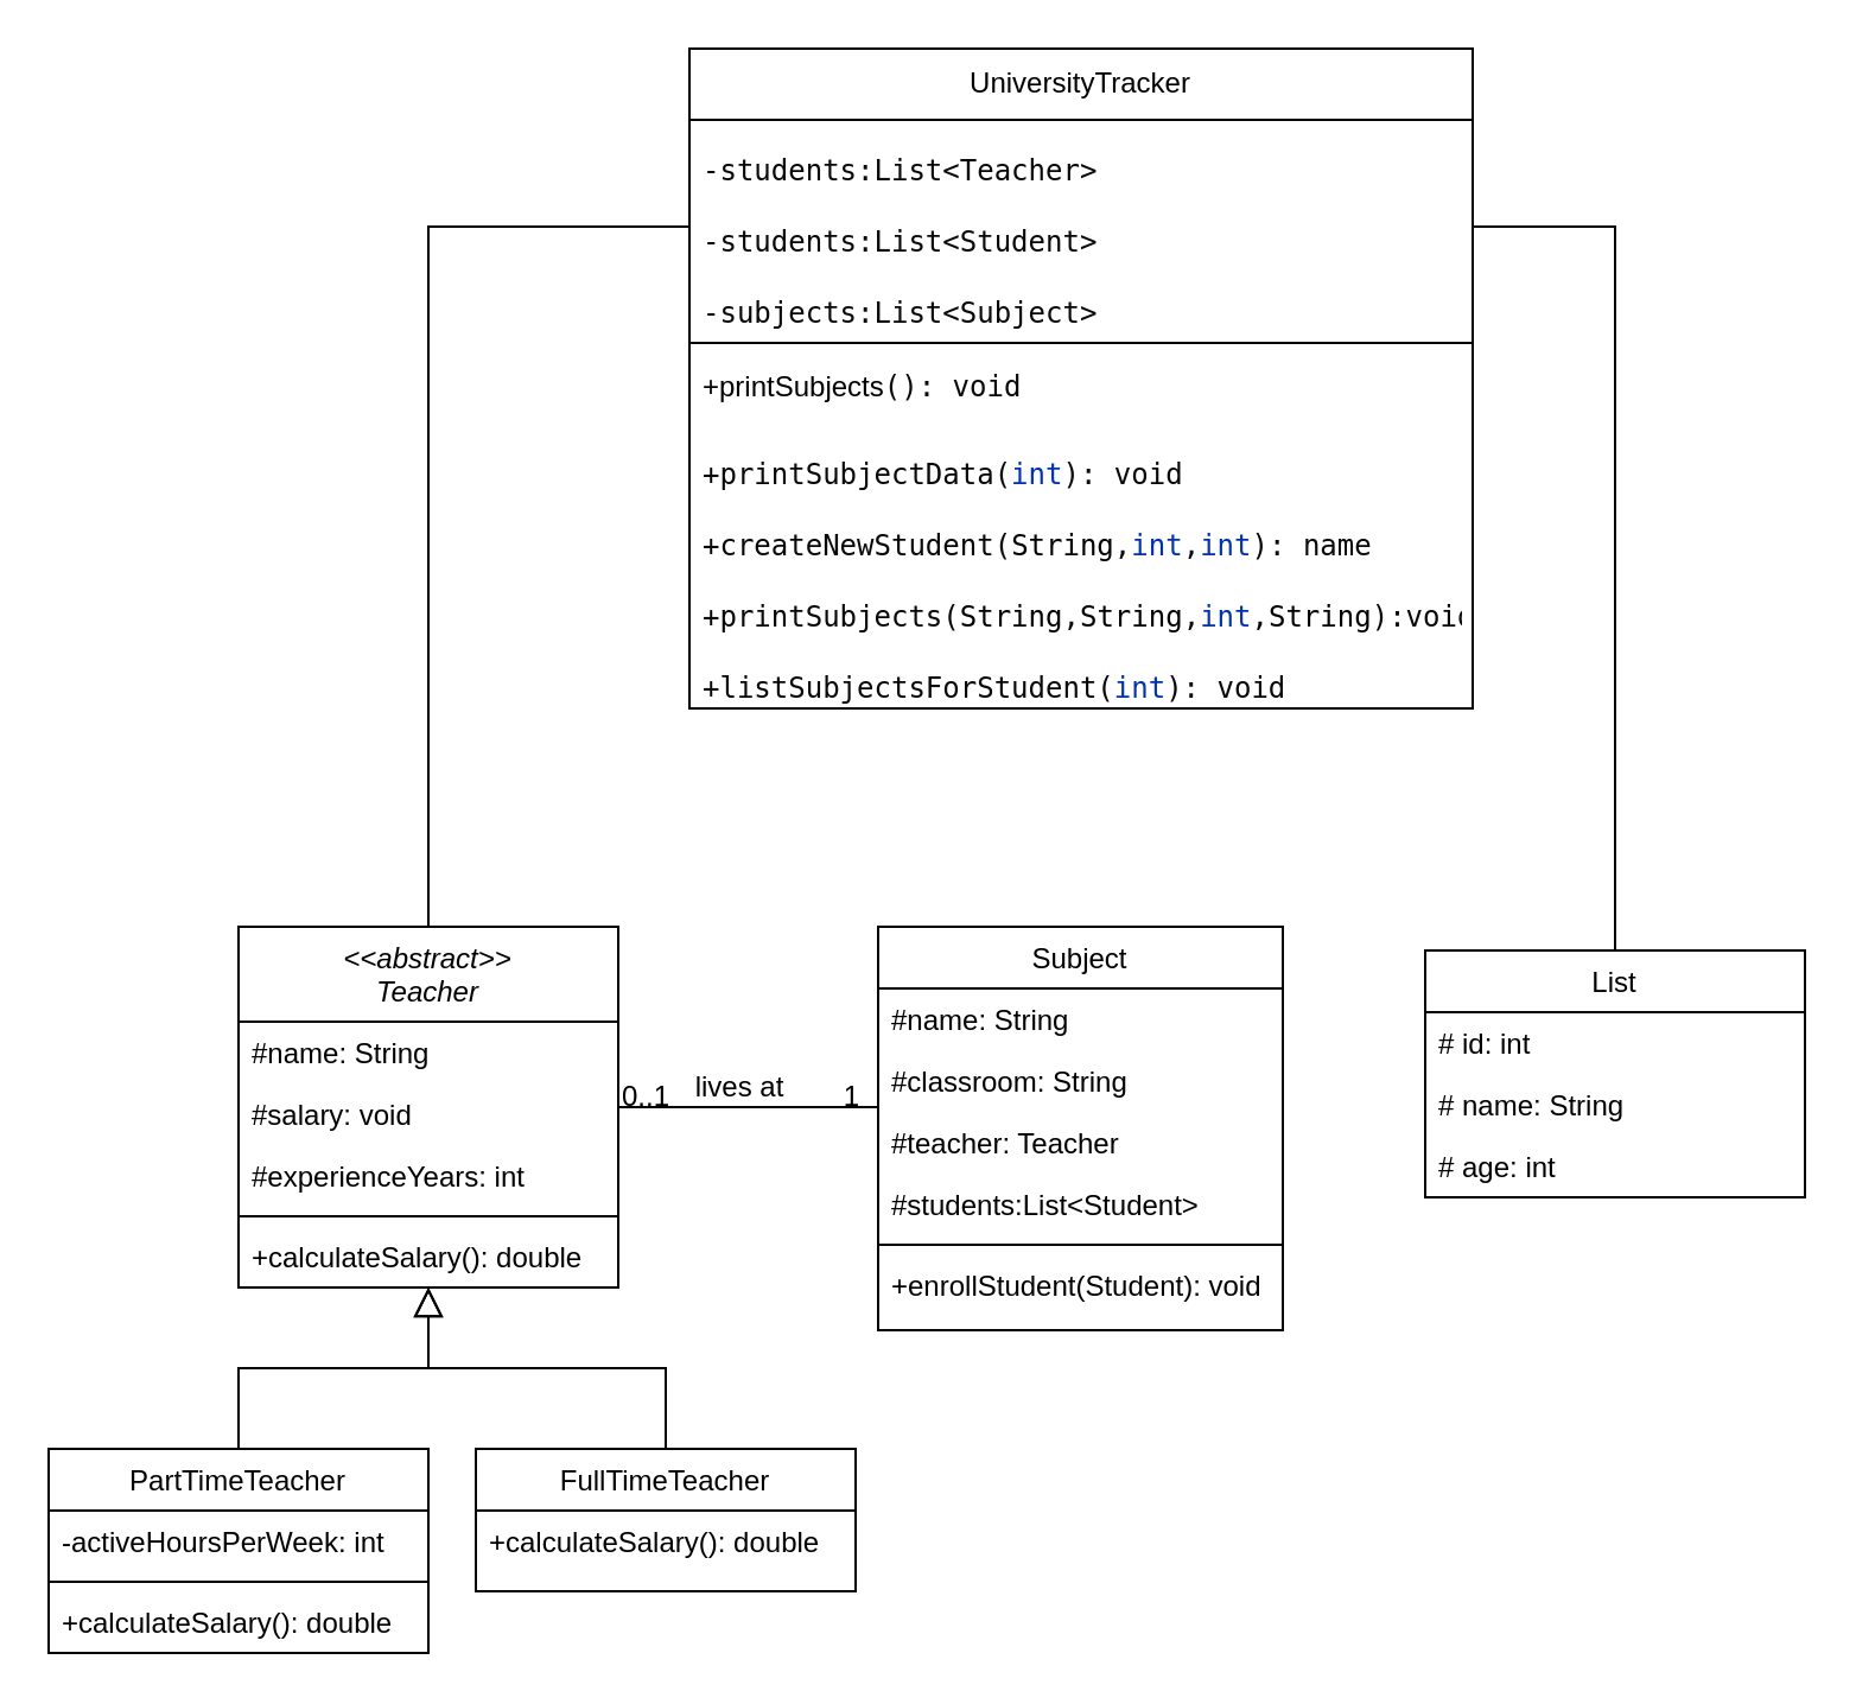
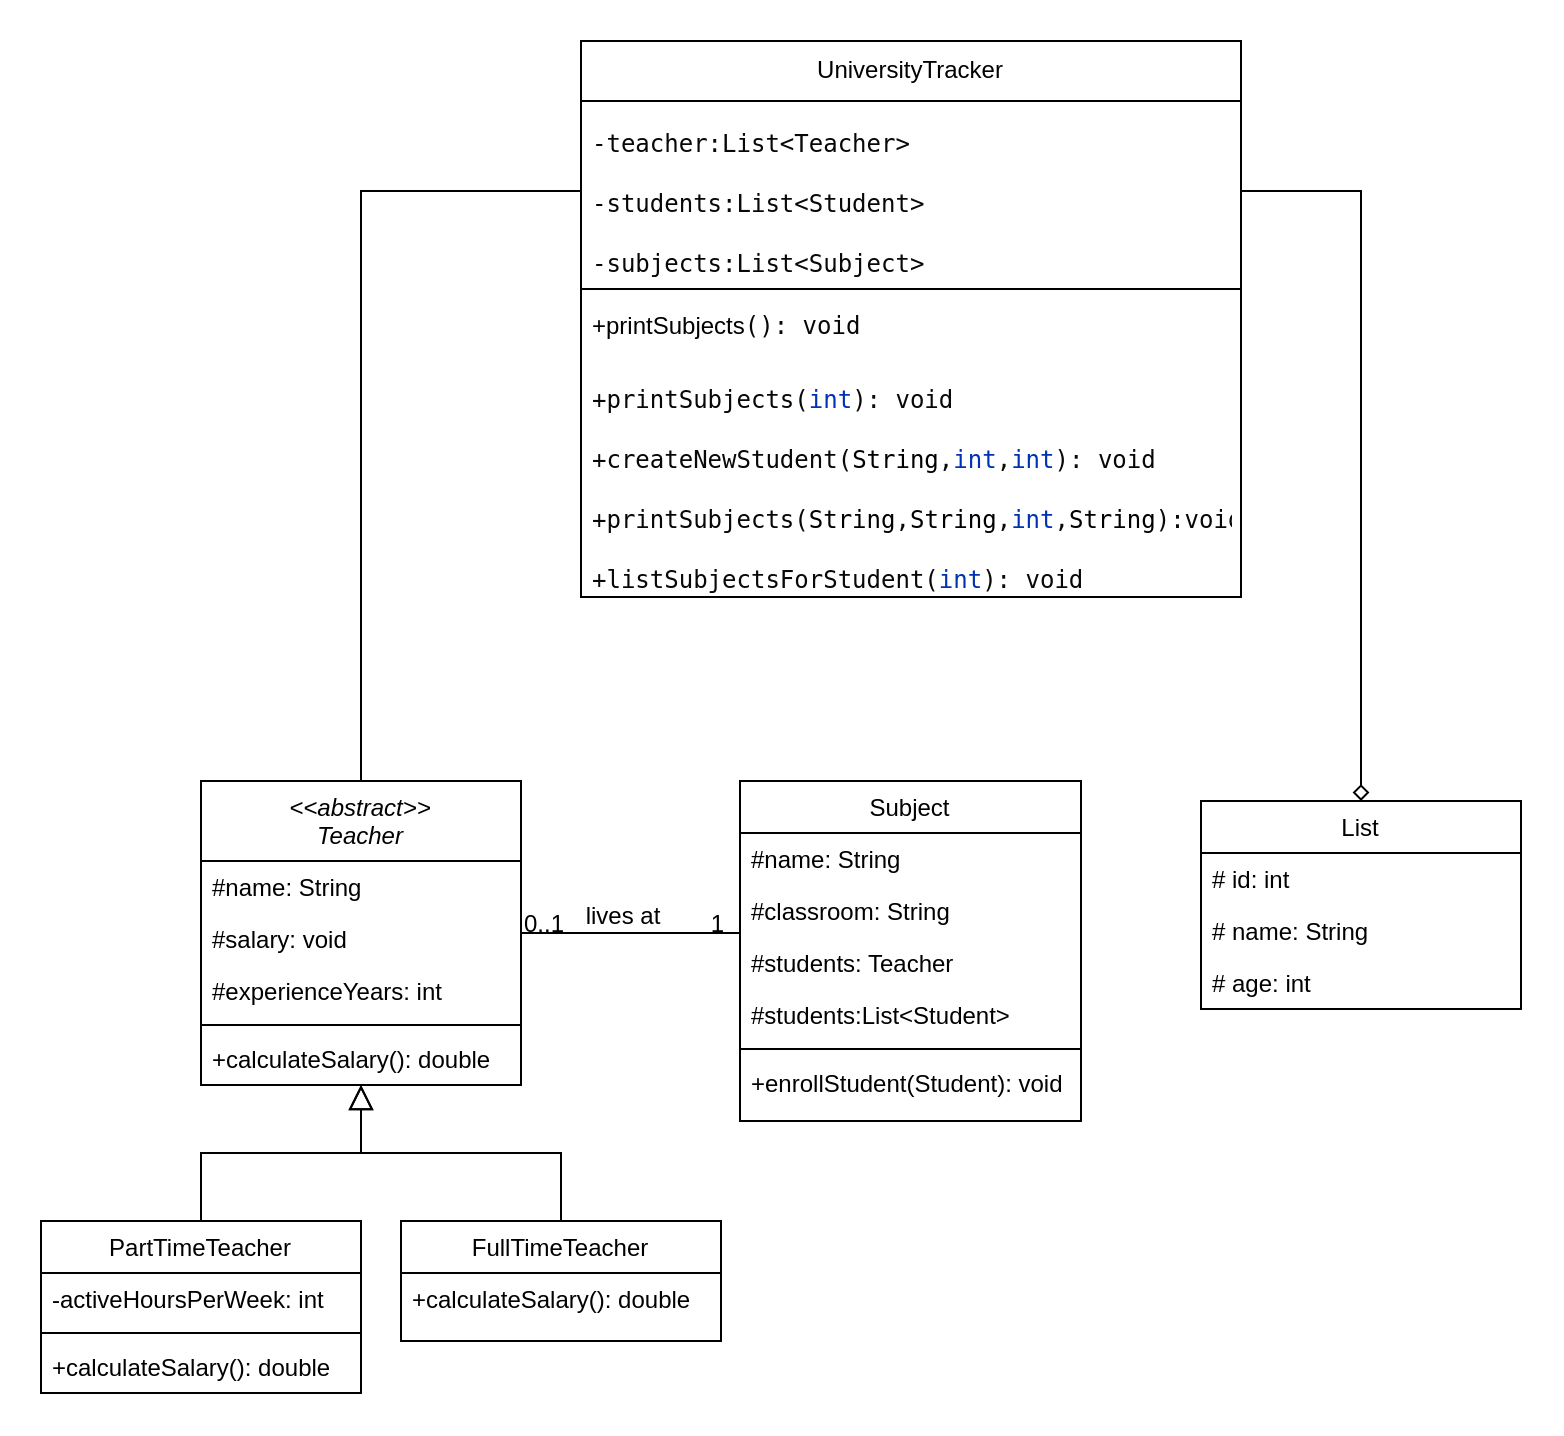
- <mxCell id="29" value="&lt;div style=&quot;background-color: rgb(255, 255, 255);&quot;&gt;&lt;pre style=&quot;font-family: &amp;quot;JetBrains Mono&amp;quot;, monospace;&quot;&gt;&lt;font color=&quot;#080808&quot;&gt;-students:List&amp;lt;Teacher&lt;/font&gt;&lt;span style=&quot;color: rgb(8, 8, 8);&quot;&gt;&amp;gt;&lt;/span&gt;&lt;/pre&gt;&lt;/div&gt;" style="text;strokeColor=none;fillColor=none;align=left;verticalAlign=middle;spacingLeft=4;spacingRight=4;overflow=hidden;points=[[0,0.5],[1,0.5]];portConstraint=eastwest;rotatable=0;whiteSpace=wrap;html=1;" vertex="1" parent="28"><mxGeometry y="30" width="330" height="30" as="geometry" /></mxCell>
+ <mxCell id="29" value="&lt;div style=&quot;background-color: rgb(255, 255, 255);&quot;&gt;&lt;pre style=&quot;font-family: &amp;quot;JetBrains Mono&amp;quot;, monospace;&quot;&gt;&lt;font color=&quot;#080808&quot;&gt;-teacher:List&amp;lt;Teacher&lt;/font&gt;&lt;span style=&quot;color: rgb(8, 8, 8);&quot;&gt;&amp;gt;&lt;/span&gt;&lt;/pre&gt;&lt;/div&gt;" style="text;strokeColor=none;fillColor=none;align=left;verticalAlign=middle;spacingLeft=4;spacingRight=4;overflow=hidden;points=[[0,0.5],[1,0.5]];portConstraint=eastwest;rotatable=0;whiteSpace=wrap;html=1;" vertex="1" parent="28"><mxGeometry y="30" width="330" height="30" as="geometry" /></mxCell>
- <mxCell id="34" value="&lt;div style=&quot;background-color:#ffffff;color:#080808&quot;&gt;&lt;pre style=&quot;font-family:'JetBrains Mono',monospace;font-size:9,8pt;&quot;&gt;+printSubjectData(&lt;span style=&quot;color:#0033b3;&quot;&gt;int&lt;/span&gt;): void&lt;/pre&gt;&lt;/div&gt;" style="text;align=left;verticalAlign=middle;spacingLeft=4;spacingRight=4;overflow=hidden;points=[[0,0.5],[1,0.5]];portConstraint=eastwest;rotatable=0;whiteSpace=wrap;html=1;" vertex="1" parent="28"><mxGeometry y="158" width="330" height="30" as="geometry" /></mxCell>
+ <mxCell id="34" value="&lt;div style=&quot;background-color:#ffffff;color:#080808&quot;&gt;&lt;pre style=&quot;font-family:'JetBrains Mono',monospace;font-size:9,8pt;&quot;&gt;+printSubjects(&lt;span style=&quot;color:#0033b3;&quot;&gt;int&lt;/span&gt;): void&lt;/pre&gt;&lt;/div&gt;" style="text;align=left;verticalAlign=middle;spacingLeft=4;spacingRight=4;overflow=hidden;points=[[0,0.5],[1,0.5]];portConstraint=eastwest;rotatable=0;whiteSpace=wrap;html=1;" vertex="1" parent="28"><mxGeometry y="158" width="330" height="30" as="geometry" /></mxCell>
- <mxCell id="35" value="&lt;div style=&quot;background-color:#ffffff;color:#080808&quot;&gt;&lt;pre style=&quot;font-family:'JetBrains Mono',monospace;font-size:9,8pt;&quot;&gt;+createNewStudent&lt;span style=&quot;&quot;&gt;(&lt;/span&gt;&lt;span style=&quot;color: rgb(0, 0, 0);&quot;&gt;String&lt;/span&gt;&lt;span style=&quot;&quot;&gt;,&lt;/span&gt;&lt;span style=&quot;color: rgb(0, 51, 179);&quot;&gt;int&lt;/span&gt;&lt;span style=&quot;&quot;&gt;,&lt;/span&gt;&lt;span style=&quot;color: rgb(0, 51, 179);&quot;&gt;int&lt;/span&gt;&lt;span style=&quot;&quot;&gt;)&lt;/span&gt;: name&lt;/pre&gt;&lt;/div&gt;" style="text;align=left;verticalAlign=middle;spacingLeft=4;spacingRight=4;overflow=hidden;points=[[0,0.5],[1,0.5]];portConstraint=eastwest;rotatable=0;whiteSpace=wrap;html=1;" vertex="1" parent="28"><mxGeometry y="188" width="330" height="30" as="geometry" /></mxCell>
+ <mxCell id="35" value="&lt;div style=&quot;background-color:#ffffff;color:#080808&quot;&gt;&lt;pre style=&quot;font-family:'JetBrains Mono',monospace;font-size:9,8pt;&quot;&gt;+createNewStudent&lt;span style=&quot;&quot;&gt;(&lt;/span&gt;&lt;span style=&quot;color: rgb(0, 0, 0);&quot;&gt;String&lt;/span&gt;&lt;span style=&quot;&quot;&gt;,&lt;/span&gt;&lt;span style=&quot;color: rgb(0, 51, 179);&quot;&gt;int&lt;/span&gt;&lt;span style=&quot;&quot;&gt;,&lt;/span&gt;&lt;span style=&quot;color: rgb(0, 51, 179);&quot;&gt;int&lt;/span&gt;&lt;span style=&quot;&quot;&gt;)&lt;/span&gt;: void&lt;/pre&gt;&lt;/div&gt;" style="text;align=left;verticalAlign=middle;spacingLeft=4;spacingRight=4;overflow=hidden;points=[[0,0.5],[1,0.5]];portConstraint=eastwest;rotatable=0;whiteSpace=wrap;html=1;" vertex="1" parent="28"><mxGeometry y="188" width="330" height="30" as="geometry" /></mxCell>
- <mxCell id="42" style="edgeStyle=orthogonalEdgeStyle;rounded=0;orthogonalLoop=1;jettySize=auto;html=1;entryX=0.5;entryY=0;entryDx=0;entryDy=0;startArrow=none;startFill=0;endArrow=none;endFill=0;" edge="1" parent="1" source="30" target="38"><mxGeometry relative="1" as="geometry" /></mxCell>
+ <mxCell id="42" style="edgeStyle=orthogonalEdgeStyle;rounded=0;orthogonalLoop=1;jettySize=auto;html=1;entryX=0.5;entryY=0;entryDx=0;entryDy=0;startArrow=none;startFill=0;endArrow=diamond;endFill=0;" edge="1" parent="1" source="30" target="38"><mxGeometry relative="1" as="geometry" /></mxCell>
- <mxCell id="20" value="#teacher: Teacher" style="text;align=left;verticalAlign=top;spacingLeft=4;spacingRight=4;overflow=hidden;rotatable=0;points=[[0,0.5],[1,0.5]];portConstraint=eastwest;rounded=0;shadow=0;html=0;" vertex="1" parent="17"><mxGeometry y="78" width="170.5" height="26" as="geometry" /></mxCell>
+ <mxCell id="20" value="#students: Teacher" style="text;align=left;verticalAlign=top;spacingLeft=4;spacingRight=4;overflow=hidden;rotatable=0;points=[[0,0.5],[1,0.5]];portConstraint=eastwest;rounded=0;shadow=0;html=0;" vertex="1" parent="17"><mxGeometry y="78" width="170.5" height="26" as="geometry" /></mxCell>
